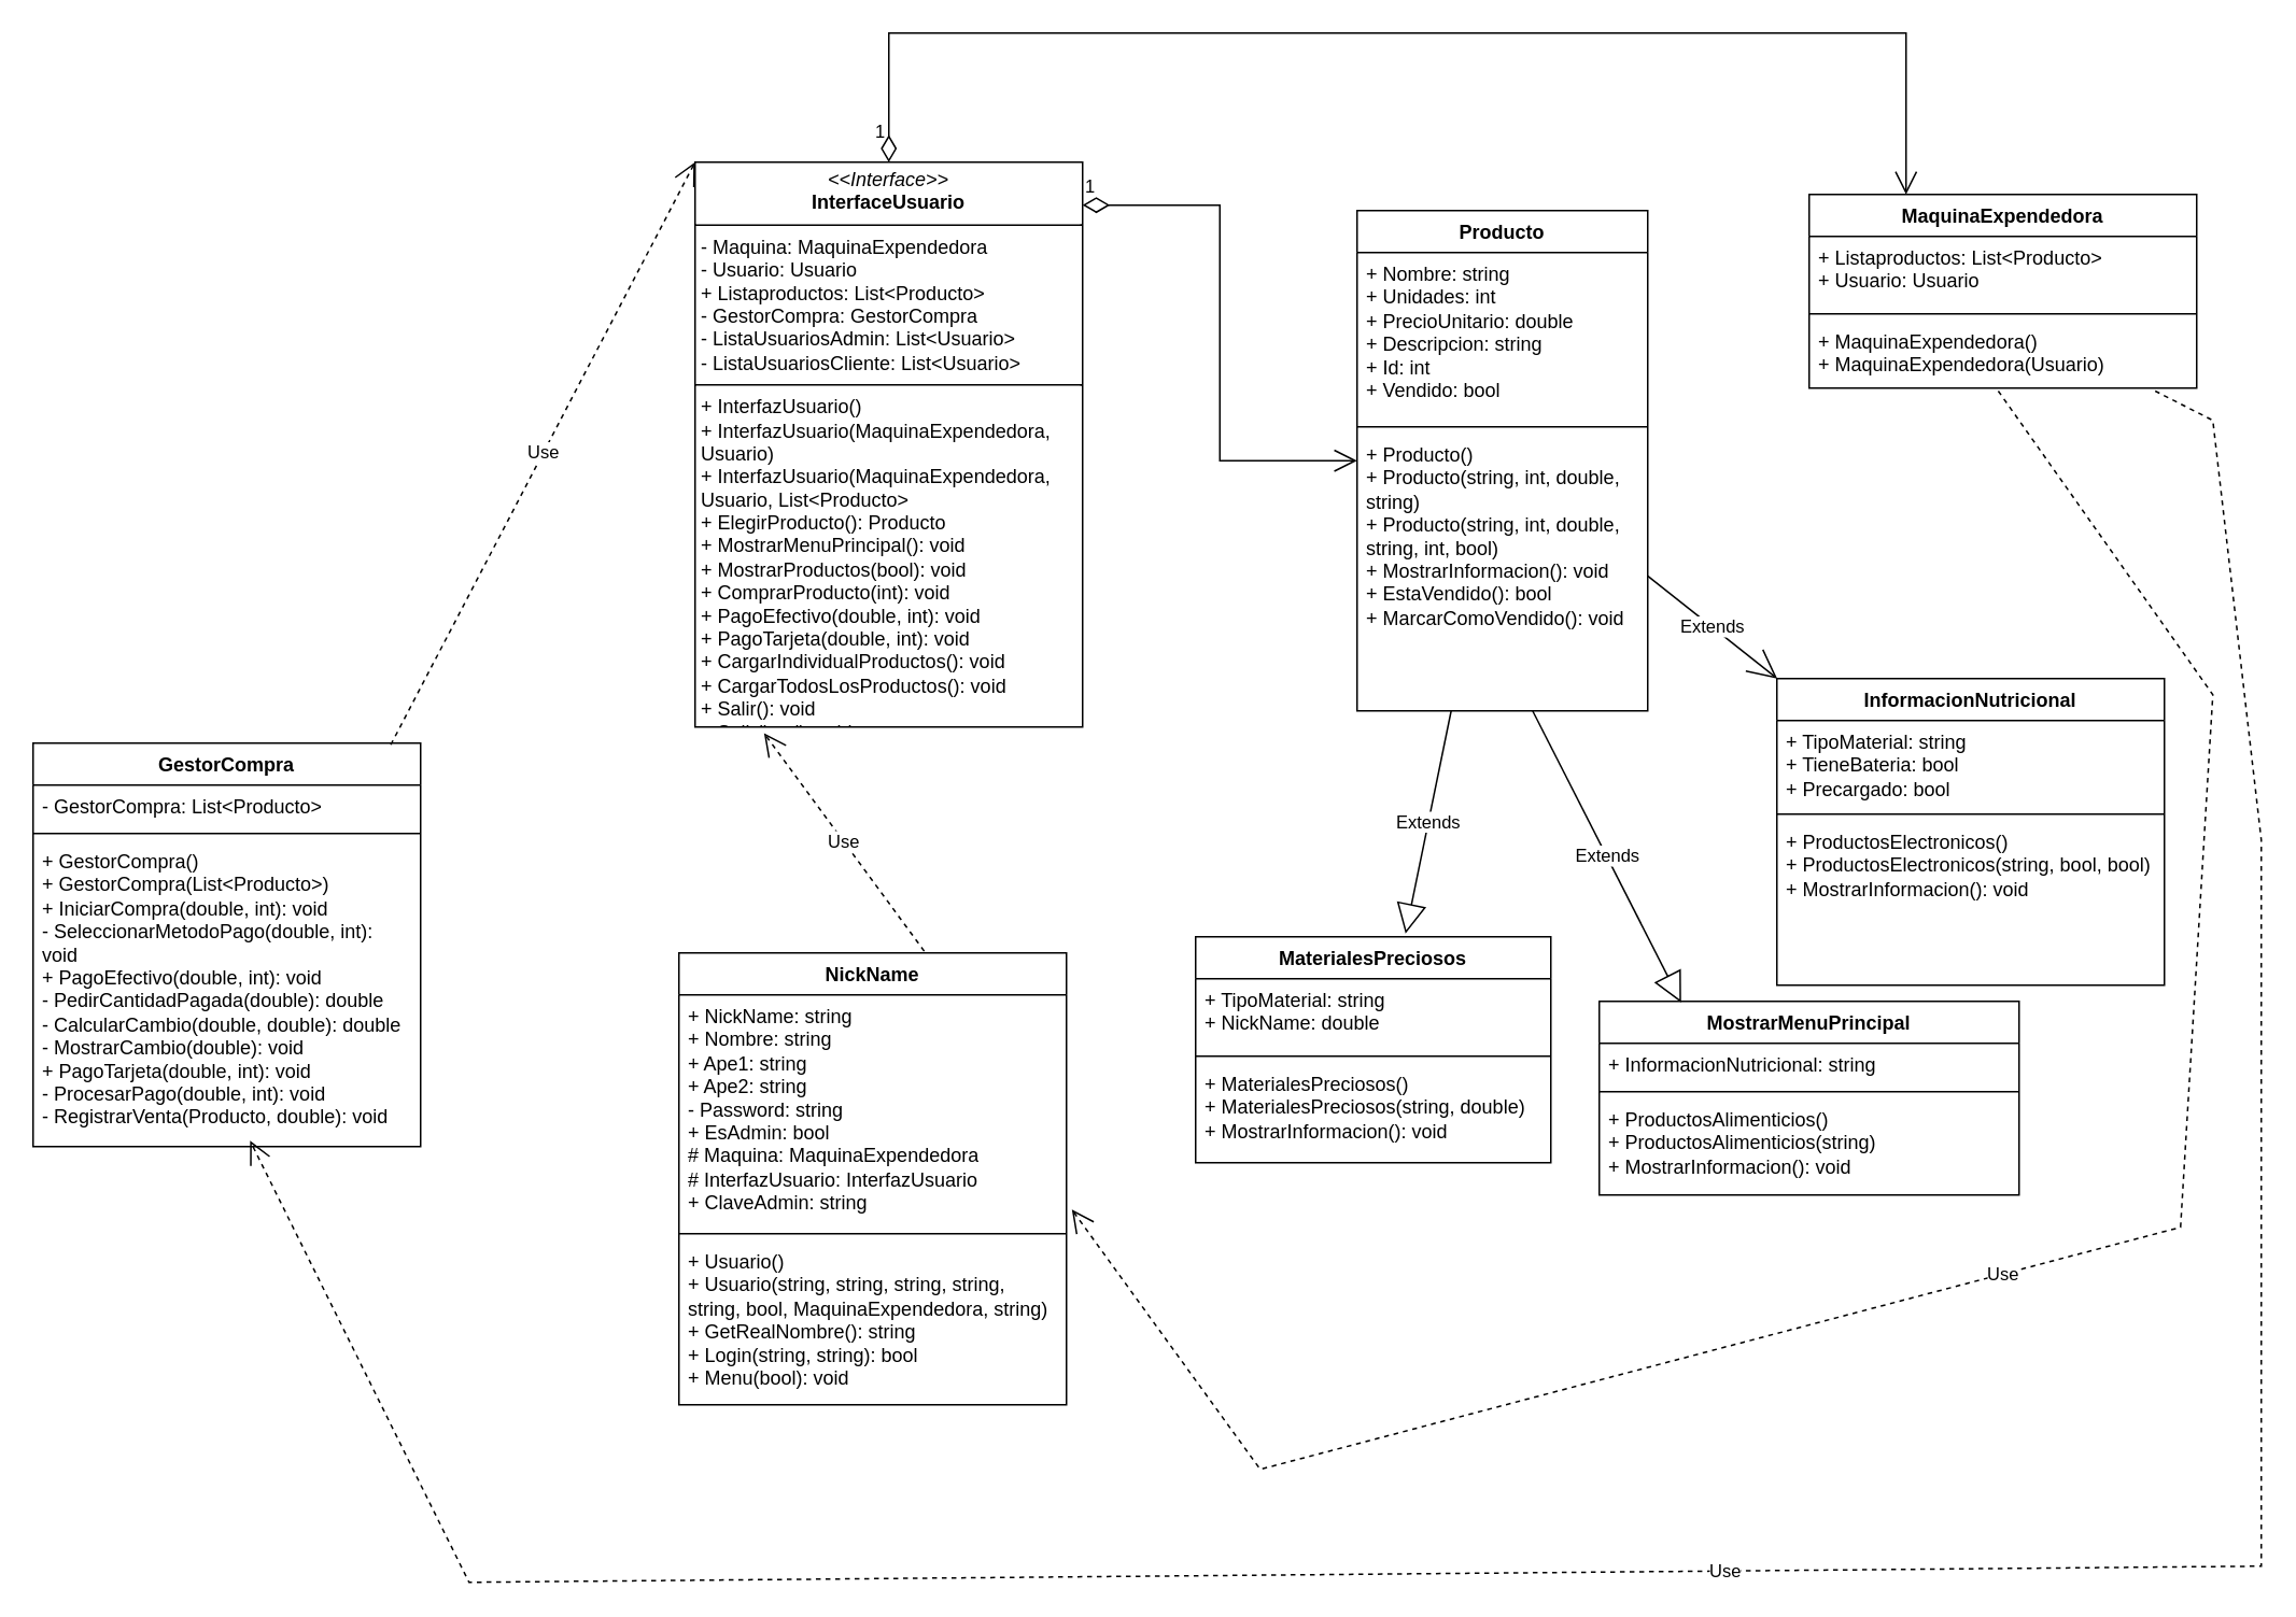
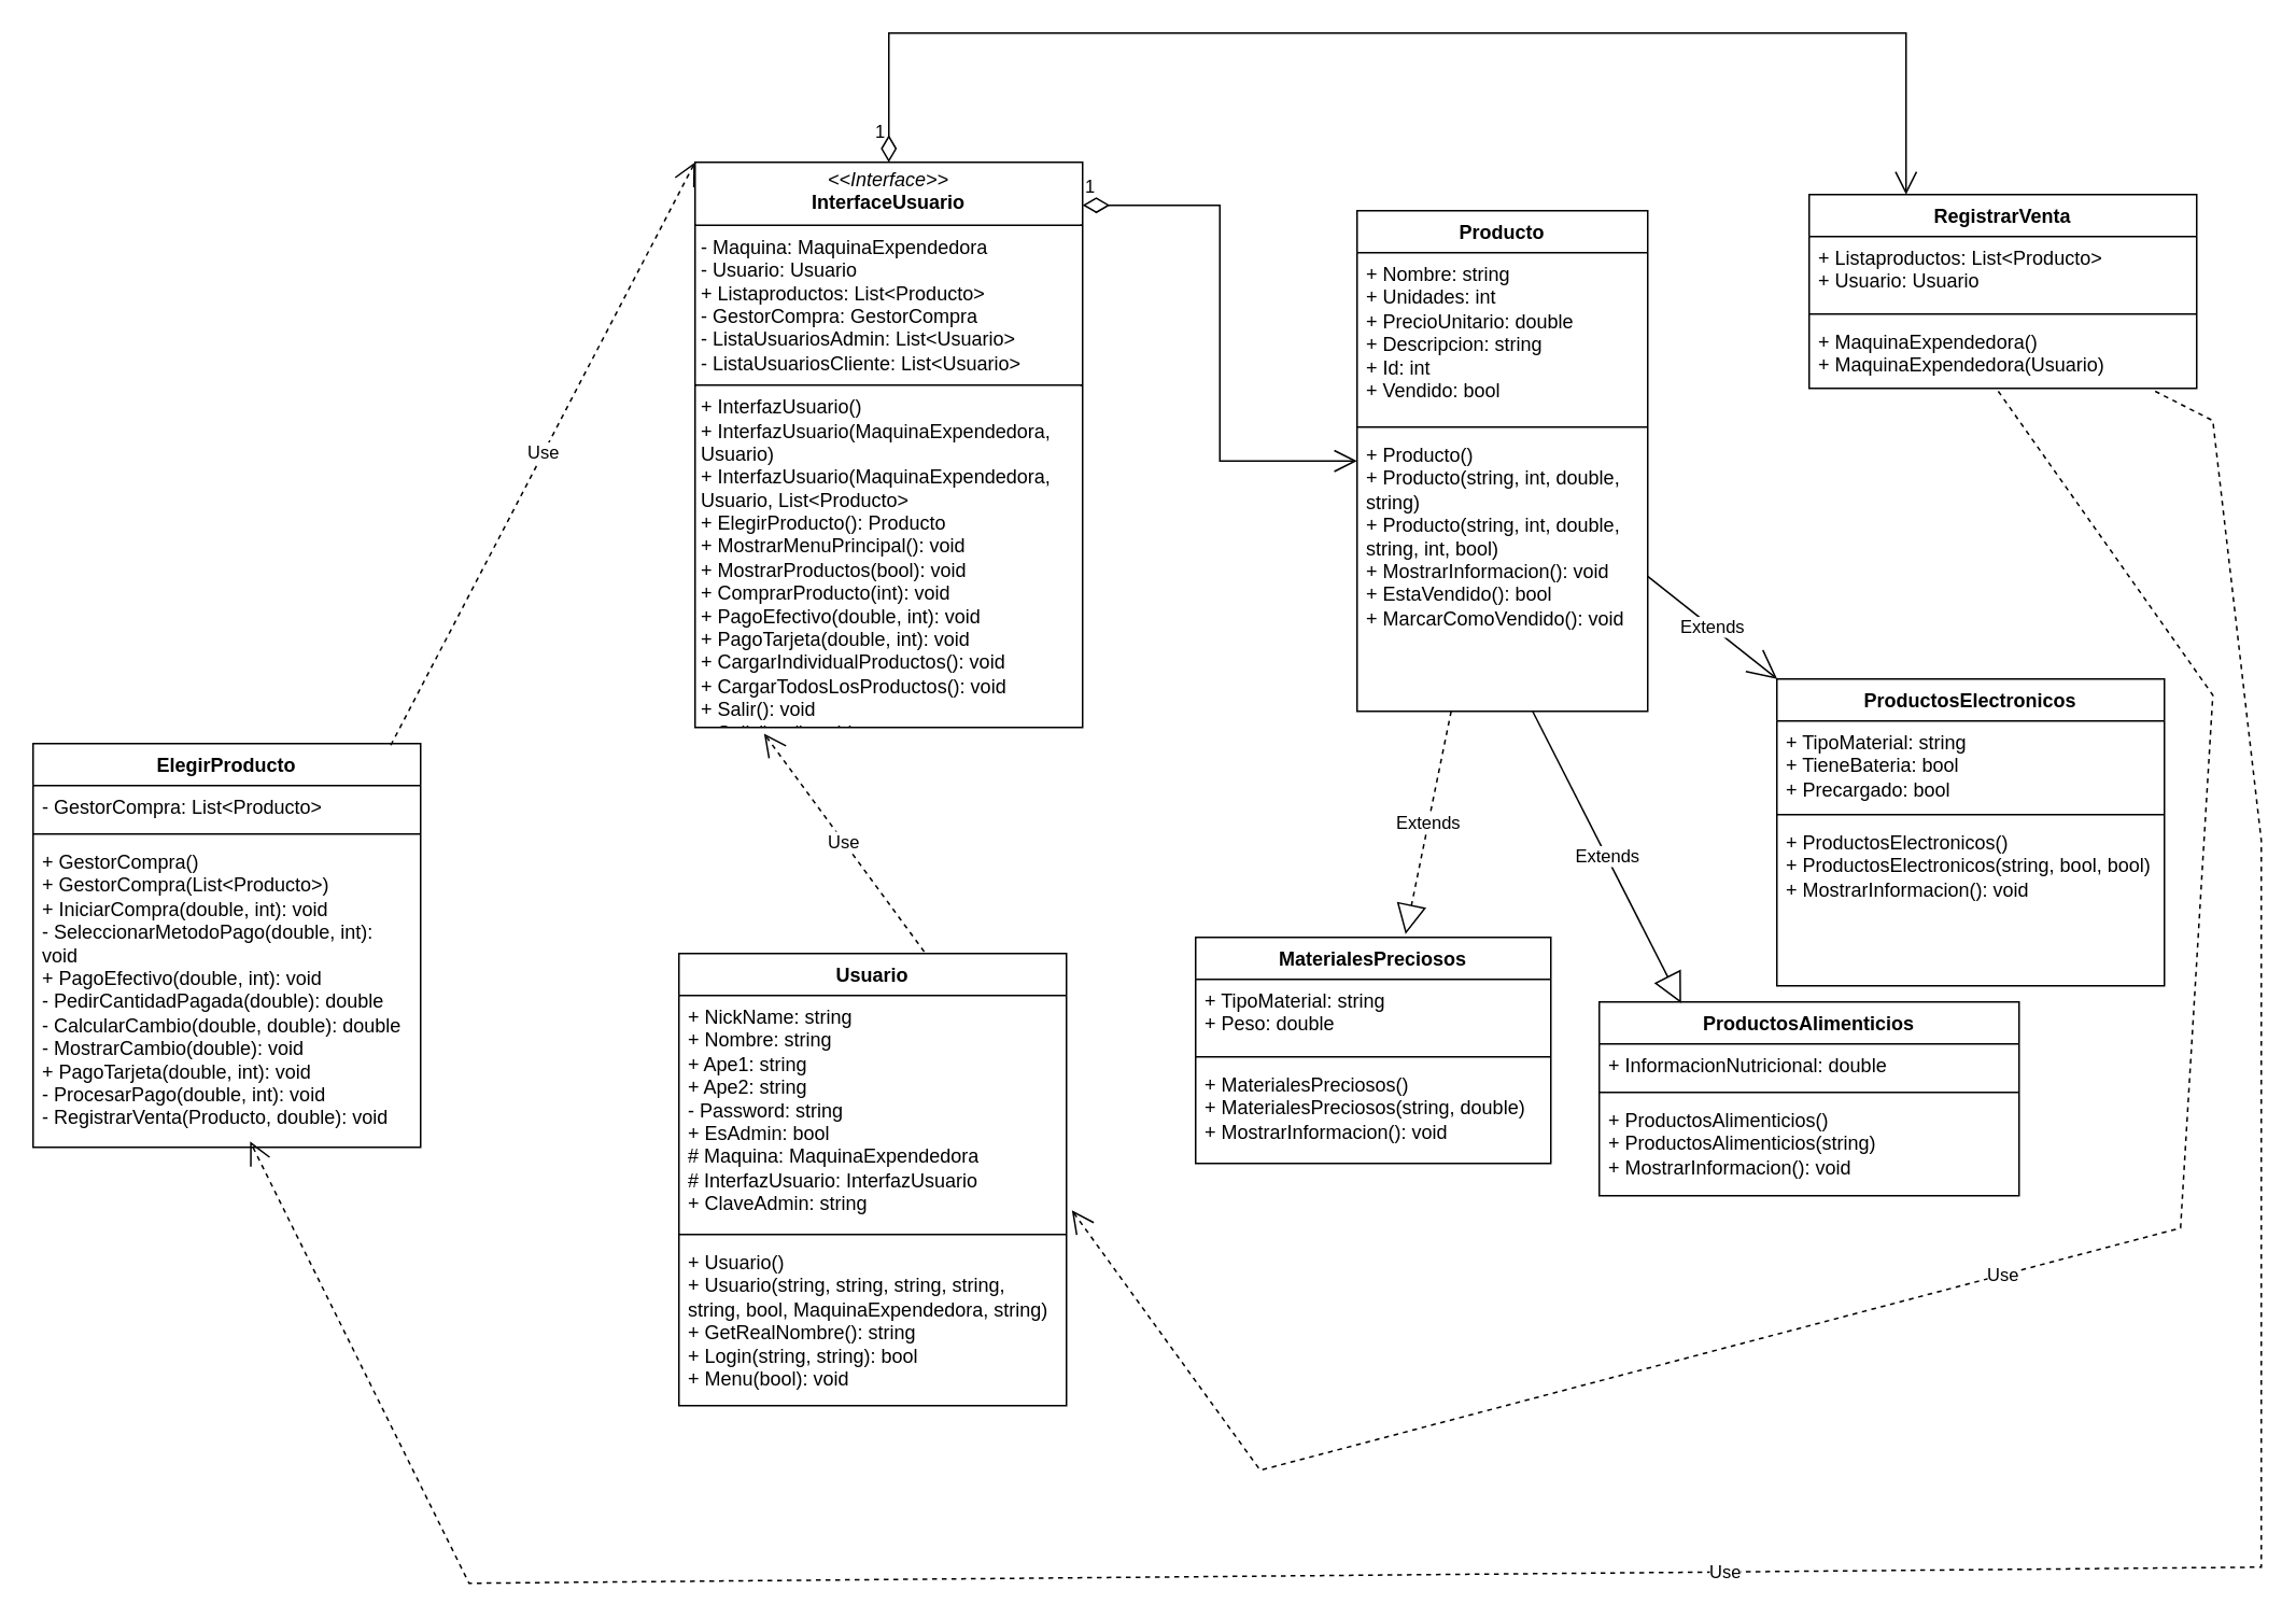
- <mxCell id="14" value="MaquinaExpendedora" style="swimlane;fontStyle=1;align=center;verticalAlign=top;childLayout=stackLayout;horizontal=1;startSize=26;horizontalStack=0;resizeParent=1;resizeParentMax=0;resizeLast=0;collapsible=1;marginBottom=0;whiteSpace=wrap;html=1;" vertex="1" parent="1"><mxGeometry x="1120" y="120" width="240" height="120" as="geometry" /></mxCell>
+ <mxCell id="14" value="RegistrarVenta" style="swimlane;fontStyle=1;align=center;verticalAlign=top;childLayout=stackLayout;horizontal=1;startSize=26;horizontalStack=0;resizeParent=1;resizeParentMax=0;resizeLast=0;collapsible=1;marginBottom=0;whiteSpace=wrap;html=1;" vertex="1" parent="1"><mxGeometry x="1120" y="120" width="240" height="120" as="geometry" /></mxCell>
- <mxCell id="10" value="InformacionNutricional" style="swimlane;fontStyle=1;align=center;verticalAlign=top;childLayout=stackLayout;horizontal=1;startSize=26;horizontalStack=0;resizeParent=1;resizeParentMax=0;resizeLast=0;collapsible=1;marginBottom=0;whiteSpace=wrap;html=1;" vertex="1" parent="1"><mxGeometry x="1100" y="420" width="240" height="190" as="geometry" /></mxCell>
+ <mxCell id="10" value="ProductosElectronicos" style="swimlane;fontStyle=1;align=center;verticalAlign=top;childLayout=stackLayout;horizontal=1;startSize=26;horizontalStack=0;resizeParent=1;resizeParentMax=0;resizeLast=0;collapsible=1;marginBottom=0;whiteSpace=wrap;html=1;" vertex="1" parent="1"><mxGeometry x="1100" y="420" width="240" height="190" as="geometry" /></mxCell>
- <mxCell id="31" value="Extends" style="endArrow=block;endSize=16;endFill=0;html=1;rounded=0;entryX=0.591;entryY=-0.014;entryDx=0;entryDy=0;entryPerimeter=0;" edge="1" parent="1" source="22" target="18"><mxGeometry width="160" relative="1" as="geometry"><mxPoint x="750" y="520" as="sourcePoint" /><mxPoint x="910" y="520" as="targetPoint" /></mxGeometry></mxCell>
+ <mxCell id="31" value="Extends" style="endArrow=block;endSize=16;endFill=0;html=1;rounded=0;entryX=0.591;entryY=-0.014;entryDx=0;entryDy=0;entryPerimeter=0;dashed=1;" edge="1" parent="1" source="22" target="18"><mxGeometry width="160" relative="1" as="geometry"><mxPoint x="750" y="520" as="sourcePoint" /><mxPoint x="910" y="520" as="targetPoint" /></mxGeometry></mxCell>
- <mxCell id="26" value="GestorCompra" style="swimlane;fontStyle=1;align=center;verticalAlign=top;childLayout=stackLayout;horizontal=1;startSize=26;horizontalStack=0;resizeParent=1;resizeParentMax=0;resizeLast=0;collapsible=1;marginBottom=0;whiteSpace=wrap;html=1;" vertex="1" parent="1"><mxGeometry x="20" y="460" width="240" height="250" as="geometry" /></mxCell>
+ <mxCell id="26" value="ElegirProducto" style="swimlane;fontStyle=1;align=center;verticalAlign=top;childLayout=stackLayout;horizontal=1;startSize=26;horizontalStack=0;resizeParent=1;resizeParentMax=0;resizeLast=0;collapsible=1;marginBottom=0;whiteSpace=wrap;html=1;" vertex="1" parent="1"><mxGeometry x="20" y="460" width="240" height="250" as="geometry" /></mxCell>
- <mxCell id="6" value="NickName" style="swimlane;fontStyle=1;align=center;verticalAlign=top;childLayout=stackLayout;horizontal=1;startSize=26;horizontalStack=0;resizeParent=1;resizeParentMax=0;resizeLast=0;collapsible=1;marginBottom=0;whiteSpace=wrap;html=1;" vertex="1" parent="1"><mxGeometry x="420" y="590" width="240" height="280" as="geometry" /></mxCell>
+ <mxCell id="6" value="Usuario" style="swimlane;fontStyle=1;align=center;verticalAlign=top;childLayout=stackLayout;horizontal=1;startSize=26;horizontalStack=0;resizeParent=1;resizeParentMax=0;resizeLast=0;collapsible=1;marginBottom=0;whiteSpace=wrap;html=1;" vertex="1" parent="1"><mxGeometry x="420" y="590" width="240" height="280" as="geometry" /></mxCell>
- <mxCell id="19" value="+ TipoMaterial: string&amp;nbsp;&lt;div&gt;+ NickName: double&amp;nbsp;&lt;/div&gt;" style="text;strokeColor=none;fillColor=none;align=left;verticalAlign=top;spacingLeft=4;spacingRight=4;overflow=hidden;rotatable=0;points=[[0,0.5],[1,0.5]];portConstraint=eastwest;whiteSpace=wrap;html=1;" vertex="1" parent="18"><mxGeometry y="26" width="220" height="44" as="geometry" /></mxCell>
+ <mxCell id="19" value="+ TipoMaterial: string&amp;nbsp;&lt;div&gt;+ Peso: double&amp;nbsp;&lt;/div&gt;" style="text;strokeColor=none;fillColor=none;align=left;verticalAlign=top;spacingLeft=4;spacingRight=4;overflow=hidden;rotatable=0;points=[[0,0.5],[1,0.5]];portConstraint=eastwest;whiteSpace=wrap;html=1;" vertex="1" parent="18"><mxGeometry y="26" width="220" height="44" as="geometry" /></mxCell>
- <mxCell id="2" value="MostrarMenuPrincipal" style="swimlane;fontStyle=1;align=center;verticalAlign=top;childLayout=stackLayout;horizontal=1;startSize=26;horizontalStack=0;resizeParent=1;resizeParentMax=0;resizeLast=0;collapsible=1;marginBottom=0;whiteSpace=wrap;html=1;" vertex="1" parent="1"><mxGeometry x="990" y="620" width="260" height="120" as="geometry" /></mxCell>
+ <mxCell id="2" value="ProductosAlimenticios" style="swimlane;fontStyle=1;align=center;verticalAlign=top;childLayout=stackLayout;horizontal=1;startSize=26;horizontalStack=0;resizeParent=1;resizeParentMax=0;resizeLast=0;collapsible=1;marginBottom=0;whiteSpace=wrap;html=1;" vertex="1" parent="1"><mxGeometry x="990" y="620" width="260" height="120" as="geometry" /></mxCell>
- <mxCell id="3" value="+ InformacionNutricional: string" style="text;strokeColor=none;fillColor=none;align=left;verticalAlign=top;spacingLeft=4;spacingRight=4;overflow=hidden;rotatable=0;points=[[0,0.5],[1,0.5]];portConstraint=eastwest;whiteSpace=wrap;html=1;" vertex="1" parent="2"><mxGeometry y="26" width="260" height="26" as="geometry" /></mxCell>
+ <mxCell id="3" value="+ InformacionNutricional: double" style="text;strokeColor=none;fillColor=none;align=left;verticalAlign=top;spacingLeft=4;spacingRight=4;overflow=hidden;rotatable=0;points=[[0,0.5],[1,0.5]];portConstraint=eastwest;whiteSpace=wrap;html=1;" vertex="1" parent="2"><mxGeometry y="26" width="260" height="26" as="geometry" /></mxCell>
